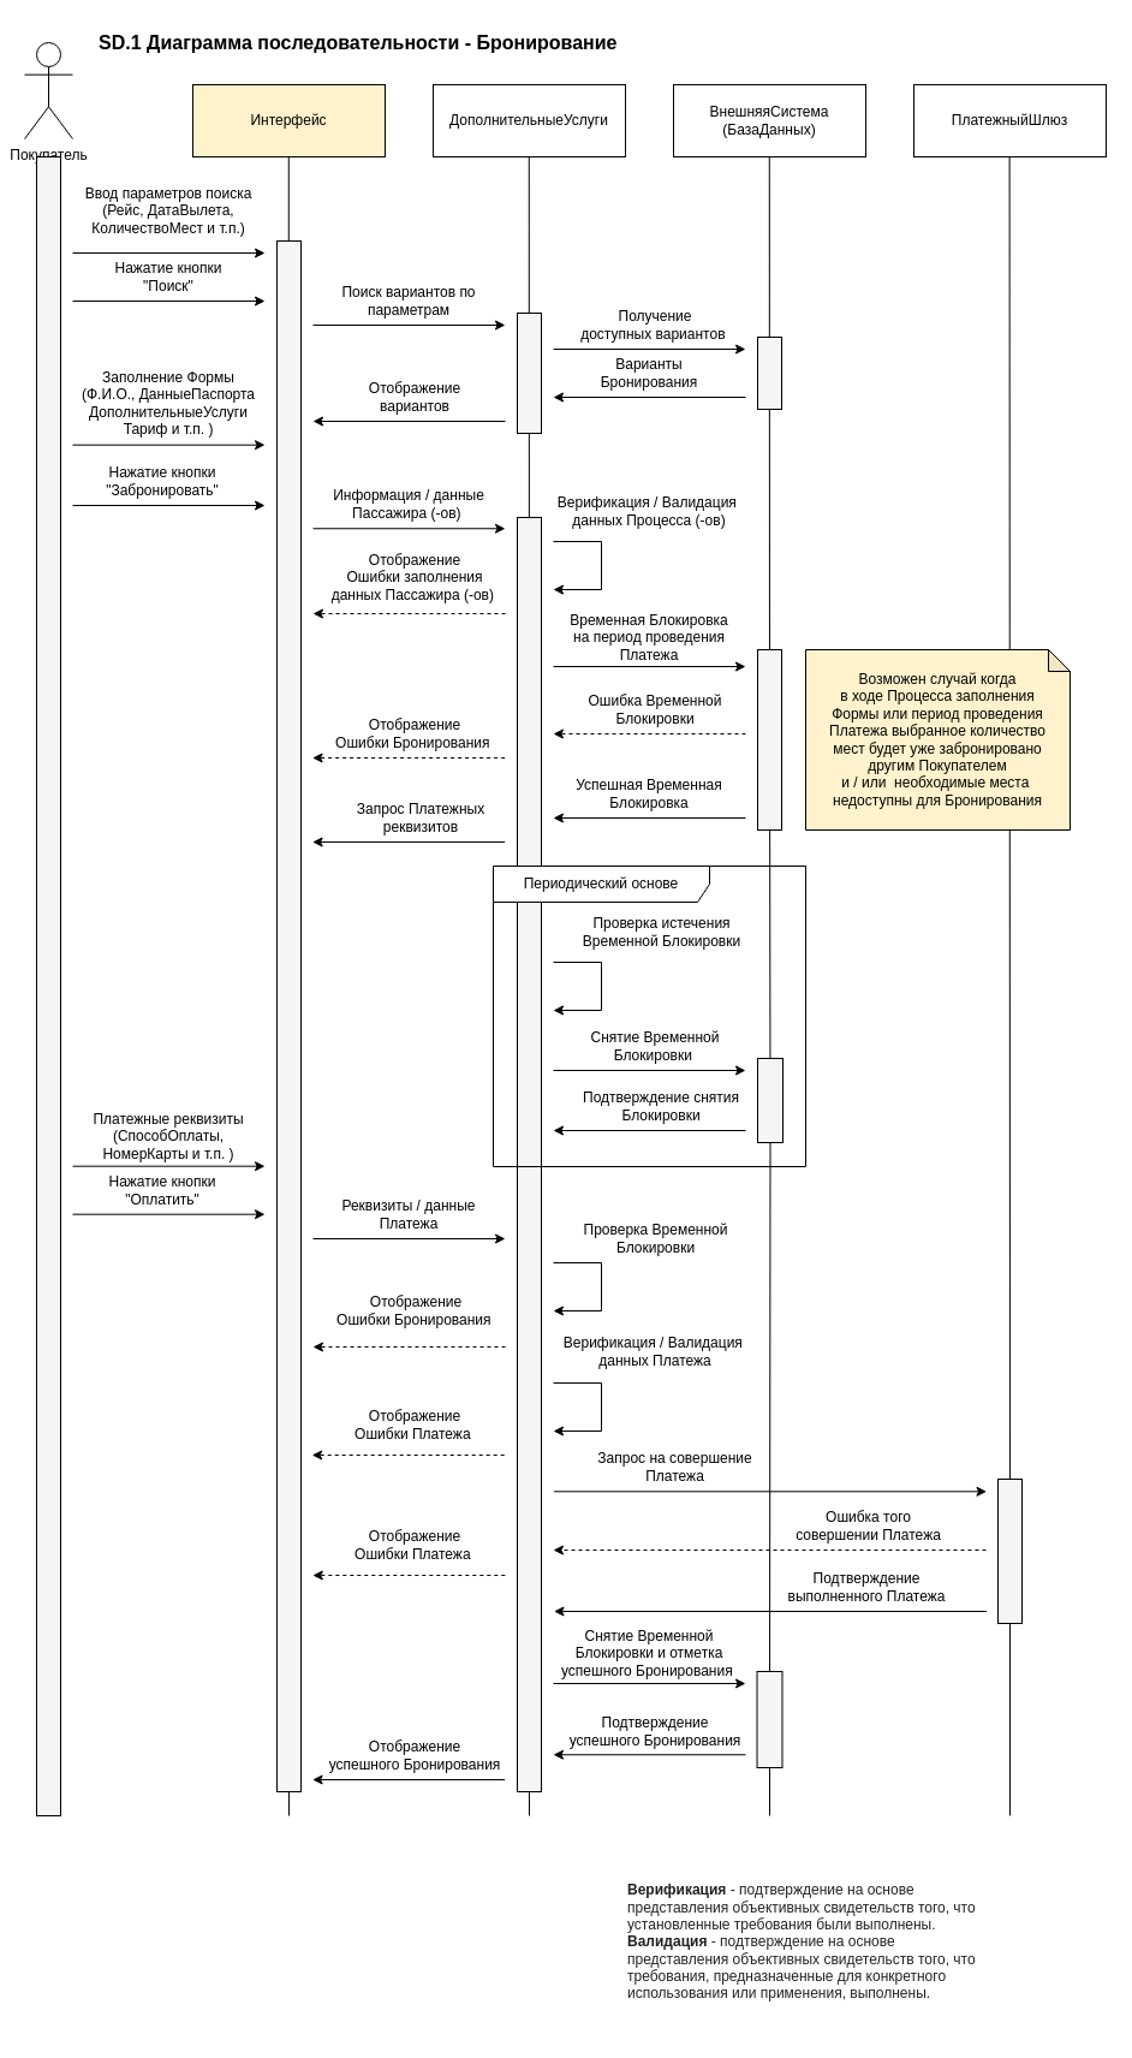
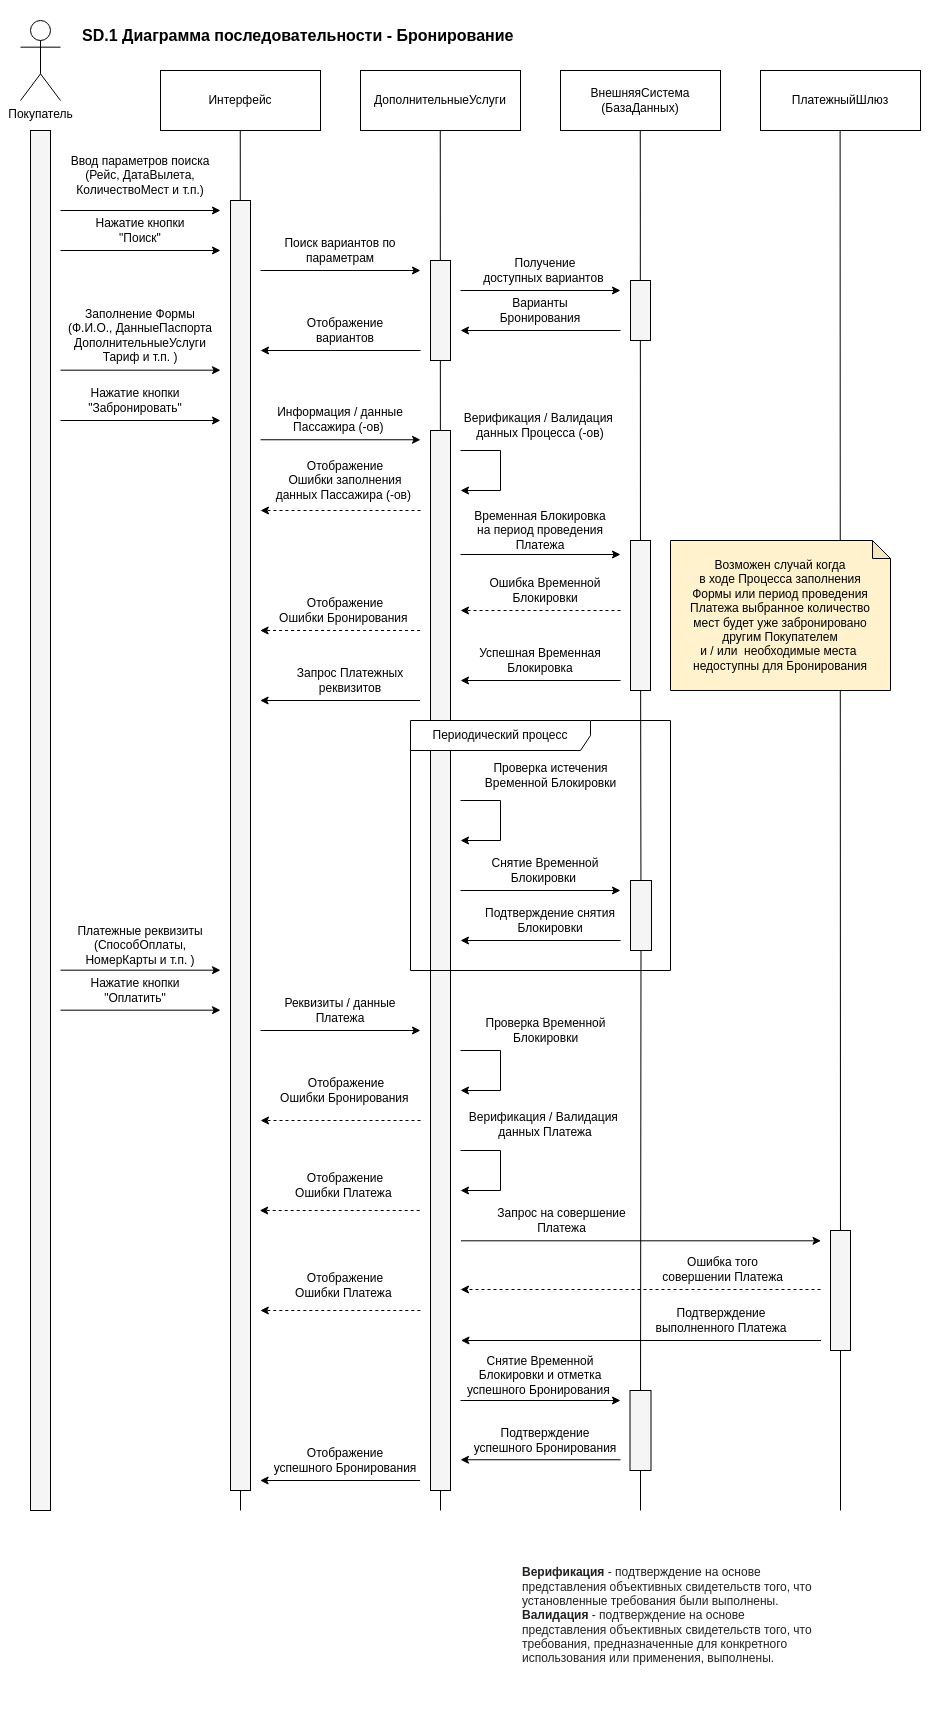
- <mxCell id="2" value="Покупатель" style="shape=umlActor;verticalLabelPosition=bottom;verticalAlign=top;html=1;outlineConnect=0;" parent="1" vertex="1"><mxGeometry x="20" y="35" width="40" height="80" as="geometry" /></mxCell>
+ <mxCell id="2" value="Покупатель" style="shape=umlActor;verticalLabelPosition=bottom;verticalAlign=top;html=1;outlineConnect=0;" parent="1" vertex="1"><mxGeometry x="20" y="20" width="40" height="80" as="geometry" /></mxCell>
- <mxCell id="4" value="Интерфейс" style="rounded=0;whiteSpace=wrap;html=1;fillColor=#fff2cc;" parent="1" vertex="1"><mxGeometry x="160" y="70" width="160" height="60" as="geometry" /></mxCell>
+ <mxCell id="4" value="Интерфейс" style="rounded=0;whiteSpace=wrap;html=1;" parent="1" vertex="1"><mxGeometry x="160" y="70" width="160" height="60" as="geometry" /></mxCell>
- <mxCell id="91" value="Периодический основе" style="shape=umlFrame;whiteSpace=wrap;html=1;width=180;height=30;" vertex="1" parent="1"><mxGeometry x="410" y="720" width="260" height="250" as="geometry" /></mxCell>
+ <mxCell id="91" value="Периодический процесс" style="shape=umlFrame;whiteSpace=wrap;html=1;width=180;height=30;" vertex="1" parent="1"><mxGeometry x="410" y="720" width="260" height="250" as="geometry" /></mxCell>
